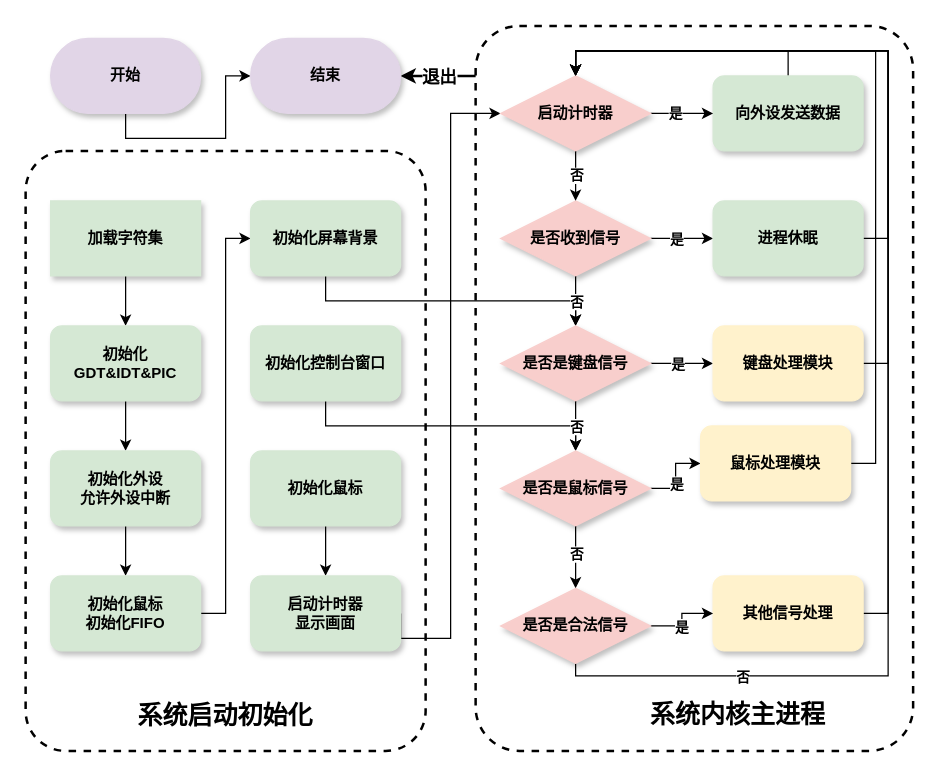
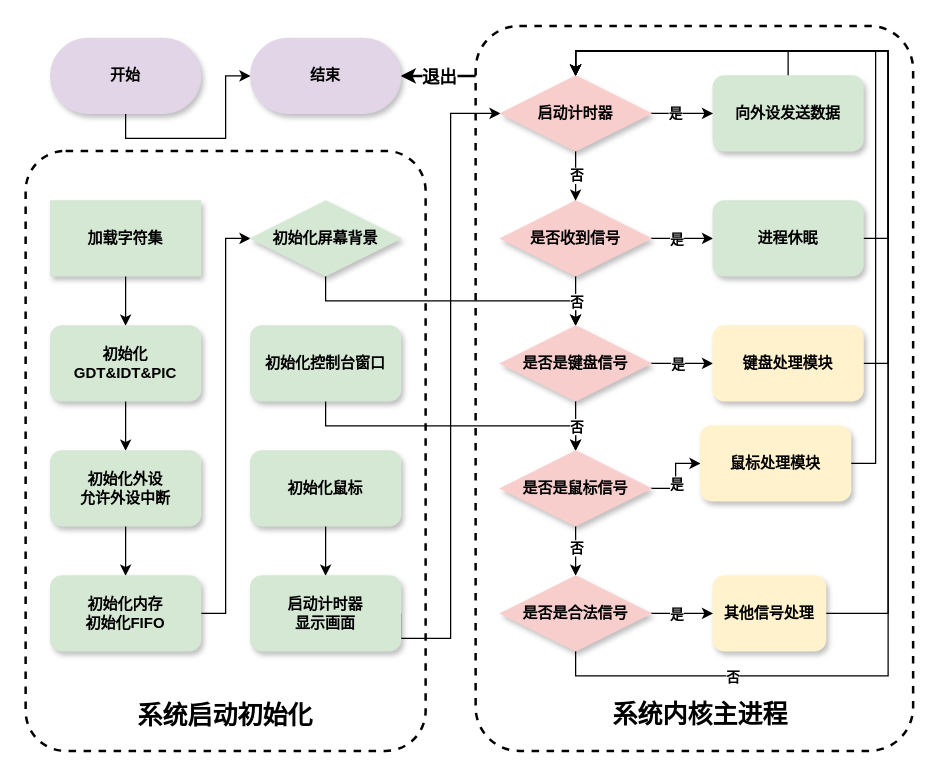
- <mxCell id="15" value="初始化屏幕背景" style="rounded=1;whiteSpace=wrap;html=1;shadow=1;fontStyle=1;fillColor=#D5E8D4;strokeColor=#D5E8D4;" vertex="1" parent="1"><mxGeometry x="200" y="160" width="120" height="60" as="geometry" /></mxCell>
+ <mxCell id="15" value="初始化屏幕背景" style="rhombus;whiteSpace=wrap;html=1;shadow=1;fontStyle=1;fillColor=#D5E8D4;strokeColor=#D5E8D4;" vertex="1" parent="1"><mxGeometry x="200" y="160" width="120" height="60" as="geometry" /></mxCell>
- <mxCell id="13" value="初始化鼠标&lt;br&gt;初始化FIFO" style="rounded=1;whiteSpace=wrap;html=1;shadow=1;fontStyle=1;fillColor=#D5E8D4;strokeColor=#D5E8D4;" vertex="1" parent="1"><mxGeometry x="40" y="460" width="120" height="60" as="geometry" /></mxCell>
+ <mxCell id="13" value="初始化内存&lt;br&gt;初始化FIFO" style="rounded=1;whiteSpace=wrap;html=1;shadow=1;fontStyle=1;fillColor=#D5E8D4;strokeColor=#D5E8D4;" vertex="1" parent="1"><mxGeometry x="40" y="460" width="120" height="60" as="geometry" /></mxCell>
- <mxCell id="39" value="其他信号处理" style="rounded=1;whiteSpace=wrap;html=1;shadow=1;fontStyle=1;fillColor=#FFF2CC;strokeColor=#FFF2CC;align=center;verticalAlign=middle;fontFamily=Helvetica;fontSize=12;fontColor=default;" vertex="1" parent="1"><mxGeometry x="570" y="460" width="120" height="60" as="geometry" /></mxCell>
+ <mxCell id="39" value="其他信号处理" style="rounded=1;whiteSpace=wrap;html=1;shadow=1;fontStyle=1;fillColor=#FFF2CC;strokeColor=#FFF2CC;align=center;verticalAlign=middle;fontFamily=Helvetica;fontSize=12;fontColor=default;" vertex="1" parent="1"><mxGeometry x="570" y="460" width="90" height="60" as="geometry" /></mxCell>
- <mxCell id="56" value="是否是合法信号" style="rhombus;whiteSpace=wrap;html=1;fillColor=#F8CECC;strokeColor=#F8CECC;shadow=1;fontStyle=1" vertex="1" parent="1"><mxGeometry x="400" y="470" width="120" height="60" as="geometry" /></mxCell>
+ <mxCell id="56" value="是否是合法信号" style="rhombus;whiteSpace=wrap;html=1;fillColor=#F8CECC;strokeColor=#F8CECC;shadow=1;fontStyle=1" vertex="1" parent="1"><mxGeometry x="400" y="460" width="120" height="60" as="geometry" /></mxCell>
- <mxCell id="57" value="&lt;font style=&quot;font-size: 20px;&quot;&gt;系统内核主进程&lt;/font&gt;" style="text;html=1;align=center;verticalAlign=middle;whiteSpace=wrap;rounded=0;fontStyle=1" vertex="1" parent="1"><mxGeometry x="515" y="555" width="150" height="30" as="geometry" /></mxCell>
+ <mxCell id="57" value="&lt;font style=&quot;font-size: 20px;&quot;&gt;系统内核主进程&lt;/font&gt;" style="text;html=1;align=center;verticalAlign=middle;whiteSpace=wrap;rounded=0;fontStyle=1" vertex="1" parent="1"><mxGeometry x="485" y="555" width="150" height="30" as="geometry" /></mxCell>
